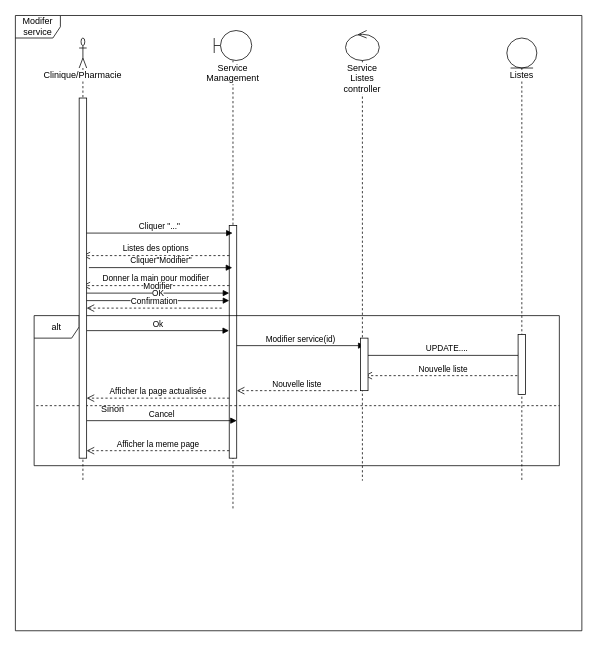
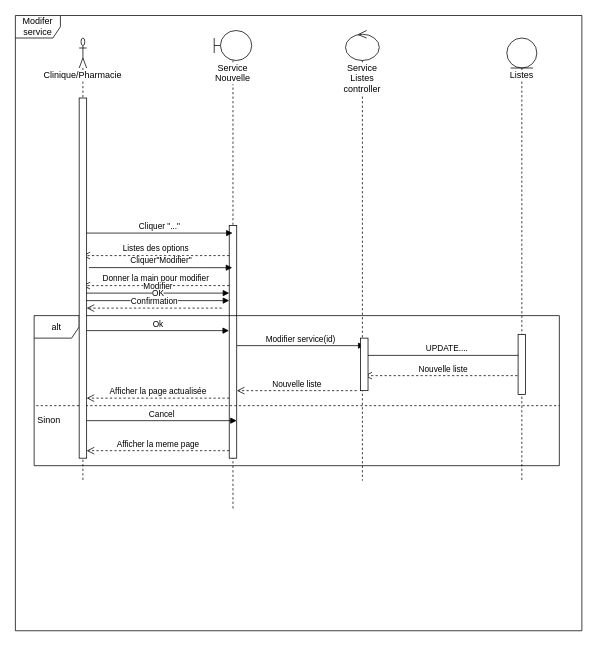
- <mxCell id="5" value="Service Management" style="shape=umlLifeline;participant=umlBoundary;perimeter=lifelinePerimeter;whiteSpace=wrap;html=1;container=1;collapsible=0;recursiveResize=0;verticalAlign=top;spacingTop=36;labelBackgroundColor=#ffffff;outlineConnect=0;" parent="1" vertex="1"><mxGeometry x="285" y="40" width="50" height="640" as="geometry" /></mxCell>
+ <mxCell id="5" value="Service Nouvelle" style="shape=umlLifeline;participant=umlBoundary;perimeter=lifelinePerimeter;whiteSpace=wrap;html=1;container=1;collapsible=0;recursiveResize=0;verticalAlign=top;spacingTop=36;labelBackgroundColor=#ffffff;outlineConnect=0;" parent="1" vertex="1"><mxGeometry x="285" y="40" width="50" height="640" as="geometry" /></mxCell>
- <mxCell id="13" value="Sinon" style="text;html=1;strokeColor=none;fillColor=none;align=center;verticalAlign=middle;whiteSpace=wrap;rounded=0;" parent="1" vertex="1"><mxGeometry x="130" y="535" width="40" height="20" as="geometry" /></mxCell>
+ <mxCell id="13" value="Sinon" style="text;html=1;strokeColor=none;fillColor=none;align=center;verticalAlign=middle;whiteSpace=wrap;rounded=0;" parent="1" vertex="1"><mxGeometry x="45" y="550" width="40" height="20" as="geometry" /></mxCell>
